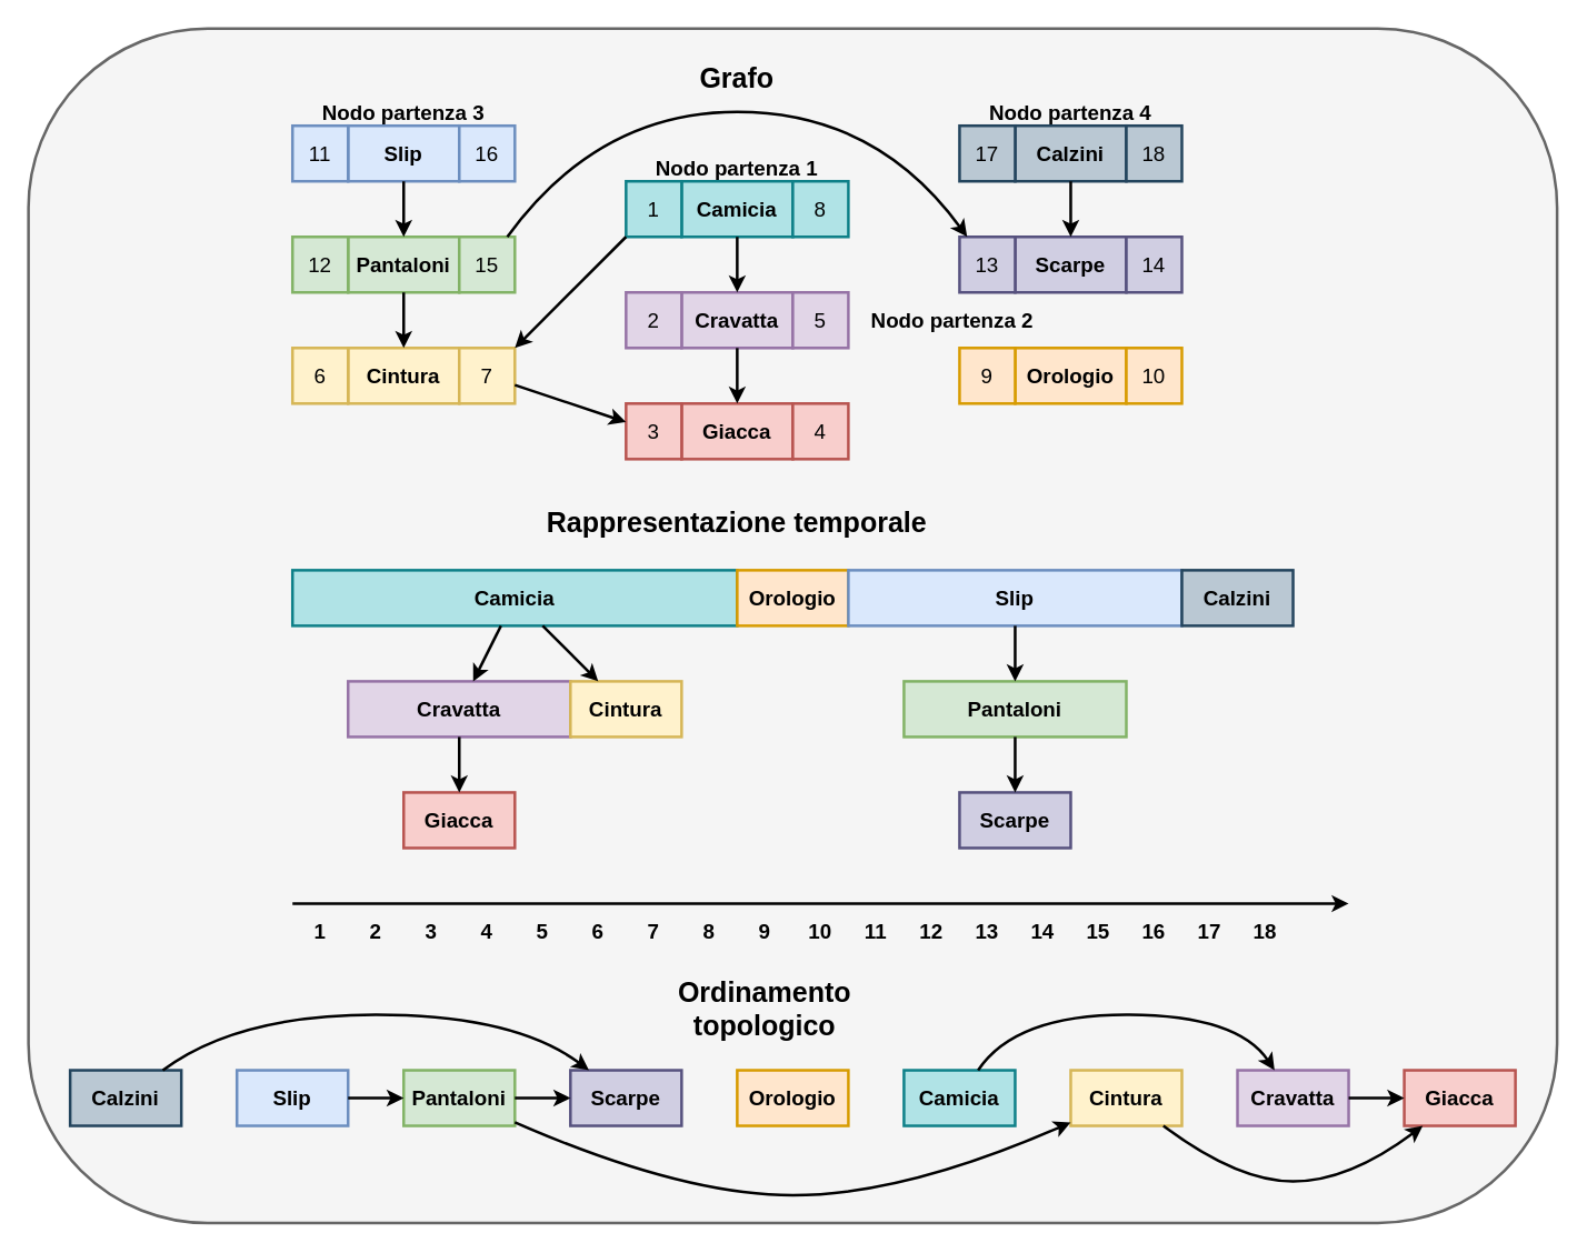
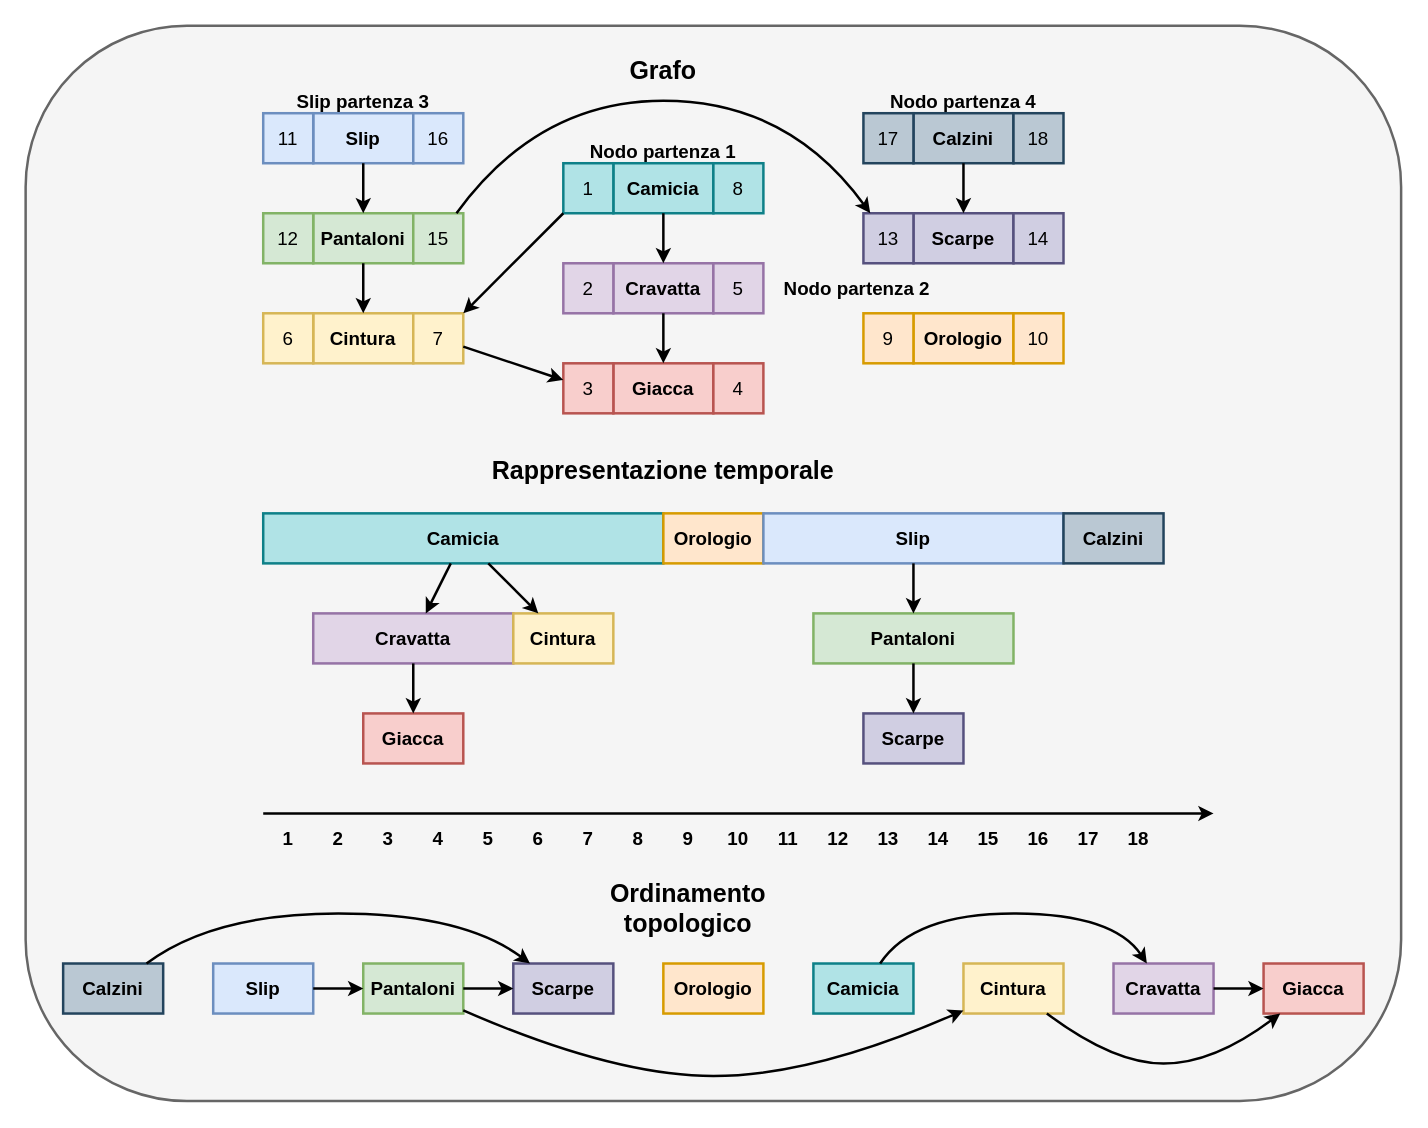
- <mxCell id="40" value="Nodo partenza 3" style="text;html=1;strokeColor=none;fillColor=none;align=center;verticalAlign=middle;whiteSpace=wrap;rounded=0;fontSize=15;fontStyle=1" vertex="1" parent="1"><mxGeometry x="225" y="70" width="130" height="20" as="geometry" /></mxCell>
+ <mxCell id="40" value="Slip partenza 3" style="text;html=1;strokeColor=none;fillColor=none;align=center;verticalAlign=middle;whiteSpace=wrap;rounded=0;fontSize=15;fontStyle=1" vertex="1" parent="1"><mxGeometry x="225" y="70" width="130" height="20" as="geometry" /></mxCell>
